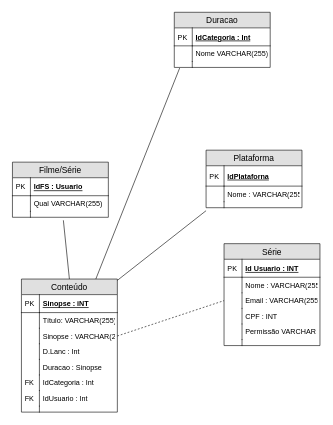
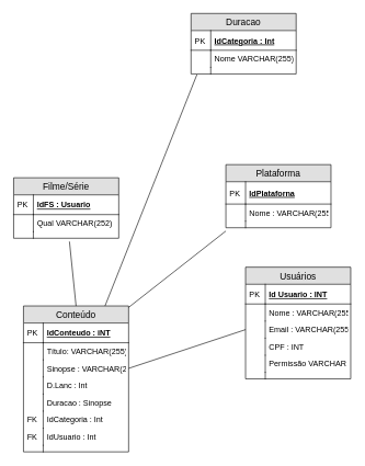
- <mxCell id="18" value="Qual VARCHAR(255)" style="shape=partialRectangle;top=0;left=0;right=0;bottom=0;align=left;verticalAlign=top;fillColor=none;spacingLeft=34;spacingRight=4;overflow=hidden;rotatable=0;points=[[0,0.5],[1,0.5]];portConstraint=eastwest;dropTarget=0;fontSize=12;" vertex="1" parent="15"><mxGeometry y="56" width="160" height="26" as="geometry" /></mxCell>
+ <mxCell id="18" value="Qual VARCHAR(252)" style="shape=partialRectangle;top=0;left=0;right=0;bottom=0;align=left;verticalAlign=top;fillColor=none;spacingLeft=34;spacingRight=4;overflow=hidden;rotatable=0;points=[[0,0.5],[1,0.5]];portConstraint=eastwest;dropTarget=0;fontSize=12;" vertex="1" parent="15"><mxGeometry y="56" width="160" height="26" as="geometry" /></mxCell>
- <mxCell id="2" value="Série" style="swimlane;fontStyle=0;childLayout=stackLayout;horizontal=1;startSize=26;fillColor=#e0e0e0;horizontalStack=0;resizeParent=1;resizeParentMax=0;resizeLast=0;collapsible=1;marginBottom=0;swimlaneFillColor=#ffffff;align=center;fontSize=14;" vertex="1" parent="1"><mxGeometry x="373" y="406" width="160" height="170" as="geometry" /></mxCell>
+ <mxCell id="2" value="Usuários" style="swimlane;fontStyle=0;childLayout=stackLayout;horizontal=1;startSize=26;fillColor=#e0e0e0;horizontalStack=0;resizeParent=1;resizeParentMax=0;resizeLast=0;collapsible=1;marginBottom=0;swimlaneFillColor=#ffffff;align=center;fontSize=14;" vertex="1" parent="1"><mxGeometry x="373" y="406" width="160" height="170" as="geometry" /></mxCell>
- <mxCell id="37" value="Sinopse : iNT" style="shape=partialRectangle;top=0;left=0;right=0;bottom=1;align=left;verticalAlign=middle;fillColor=none;spacingLeft=34;spacingRight=4;overflow=hidden;rotatable=0;points=[[0,0.5],[1,0.5]];portConstraint=eastwest;dropTarget=0;fontStyle=5;fontSize=12;" vertex="1" parent="36"><mxGeometry y="26" width="160" height="30" as="geometry" /></mxCell>
+ <mxCell id="37" value="IdConteudo : iNT" style="shape=partialRectangle;top=0;left=0;right=0;bottom=1;align=left;verticalAlign=middle;fillColor=none;spacingLeft=34;spacingRight=4;overflow=hidden;rotatable=0;points=[[0,0.5],[1,0.5]];portConstraint=eastwest;dropTarget=0;fontStyle=5;fontSize=12;" vertex="1" parent="36"><mxGeometry y="26" width="160" height="30" as="geometry" /></mxCell>
- <mxCell id="56" value="" style="endArrow=none;html=1;exitX=1;exitY=0.5;exitDx=0;exitDy=0;entryX=0;entryY=0.5;entryDx=0;entryDy=0;dashed=1;" edge="1" parent="1" source="41" target="7"><mxGeometry width="50" height="50" relative="1" as="geometry"><mxPoint x="270" y="550" as="sourcePoint" /><mxPoint x="320" y="500" as="targetPoint" /></mxGeometry></mxCell>
+ <mxCell id="56" value="" style="endArrow=none;html=1;exitX=1;exitY=0.5;exitDx=0;exitDy=0;entryX=0;entryY=0.5;entryDx=0;entryDy=0;" edge="1" parent="1" source="41" target="7"><mxGeometry width="50" height="50" relative="1" as="geometry"><mxPoint x="270" y="550" as="sourcePoint" /><mxPoint x="320" y="500" as="targetPoint" /></mxGeometry></mxCell>
